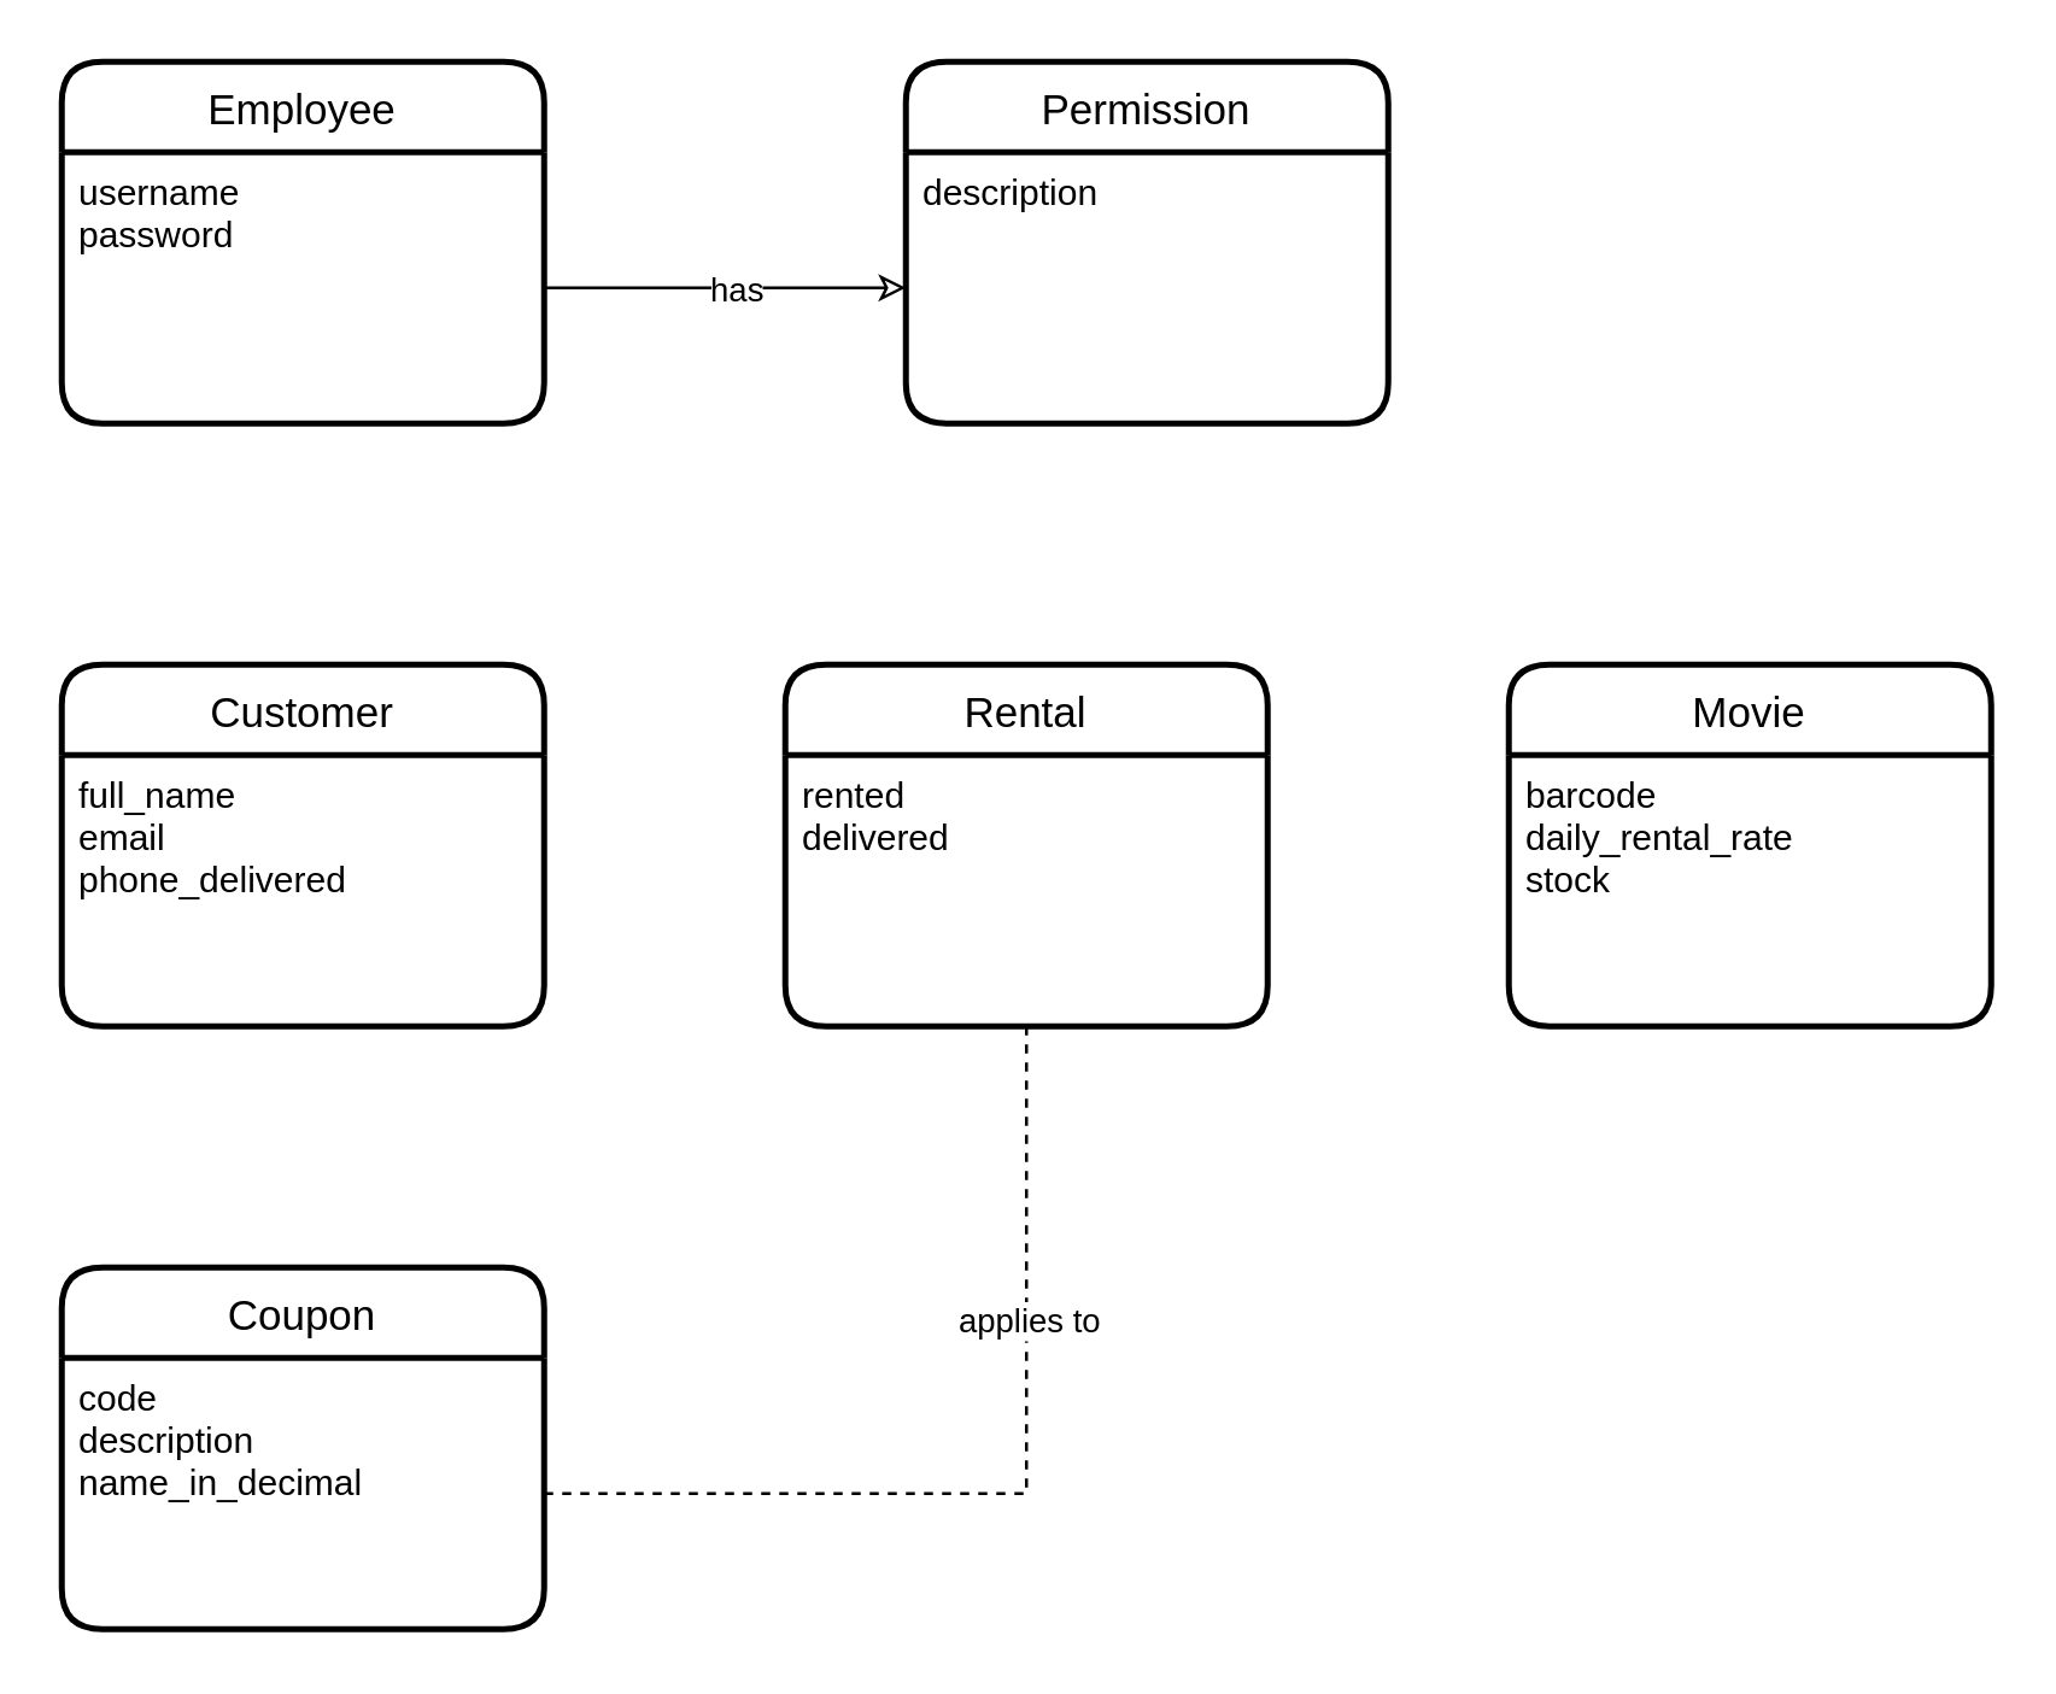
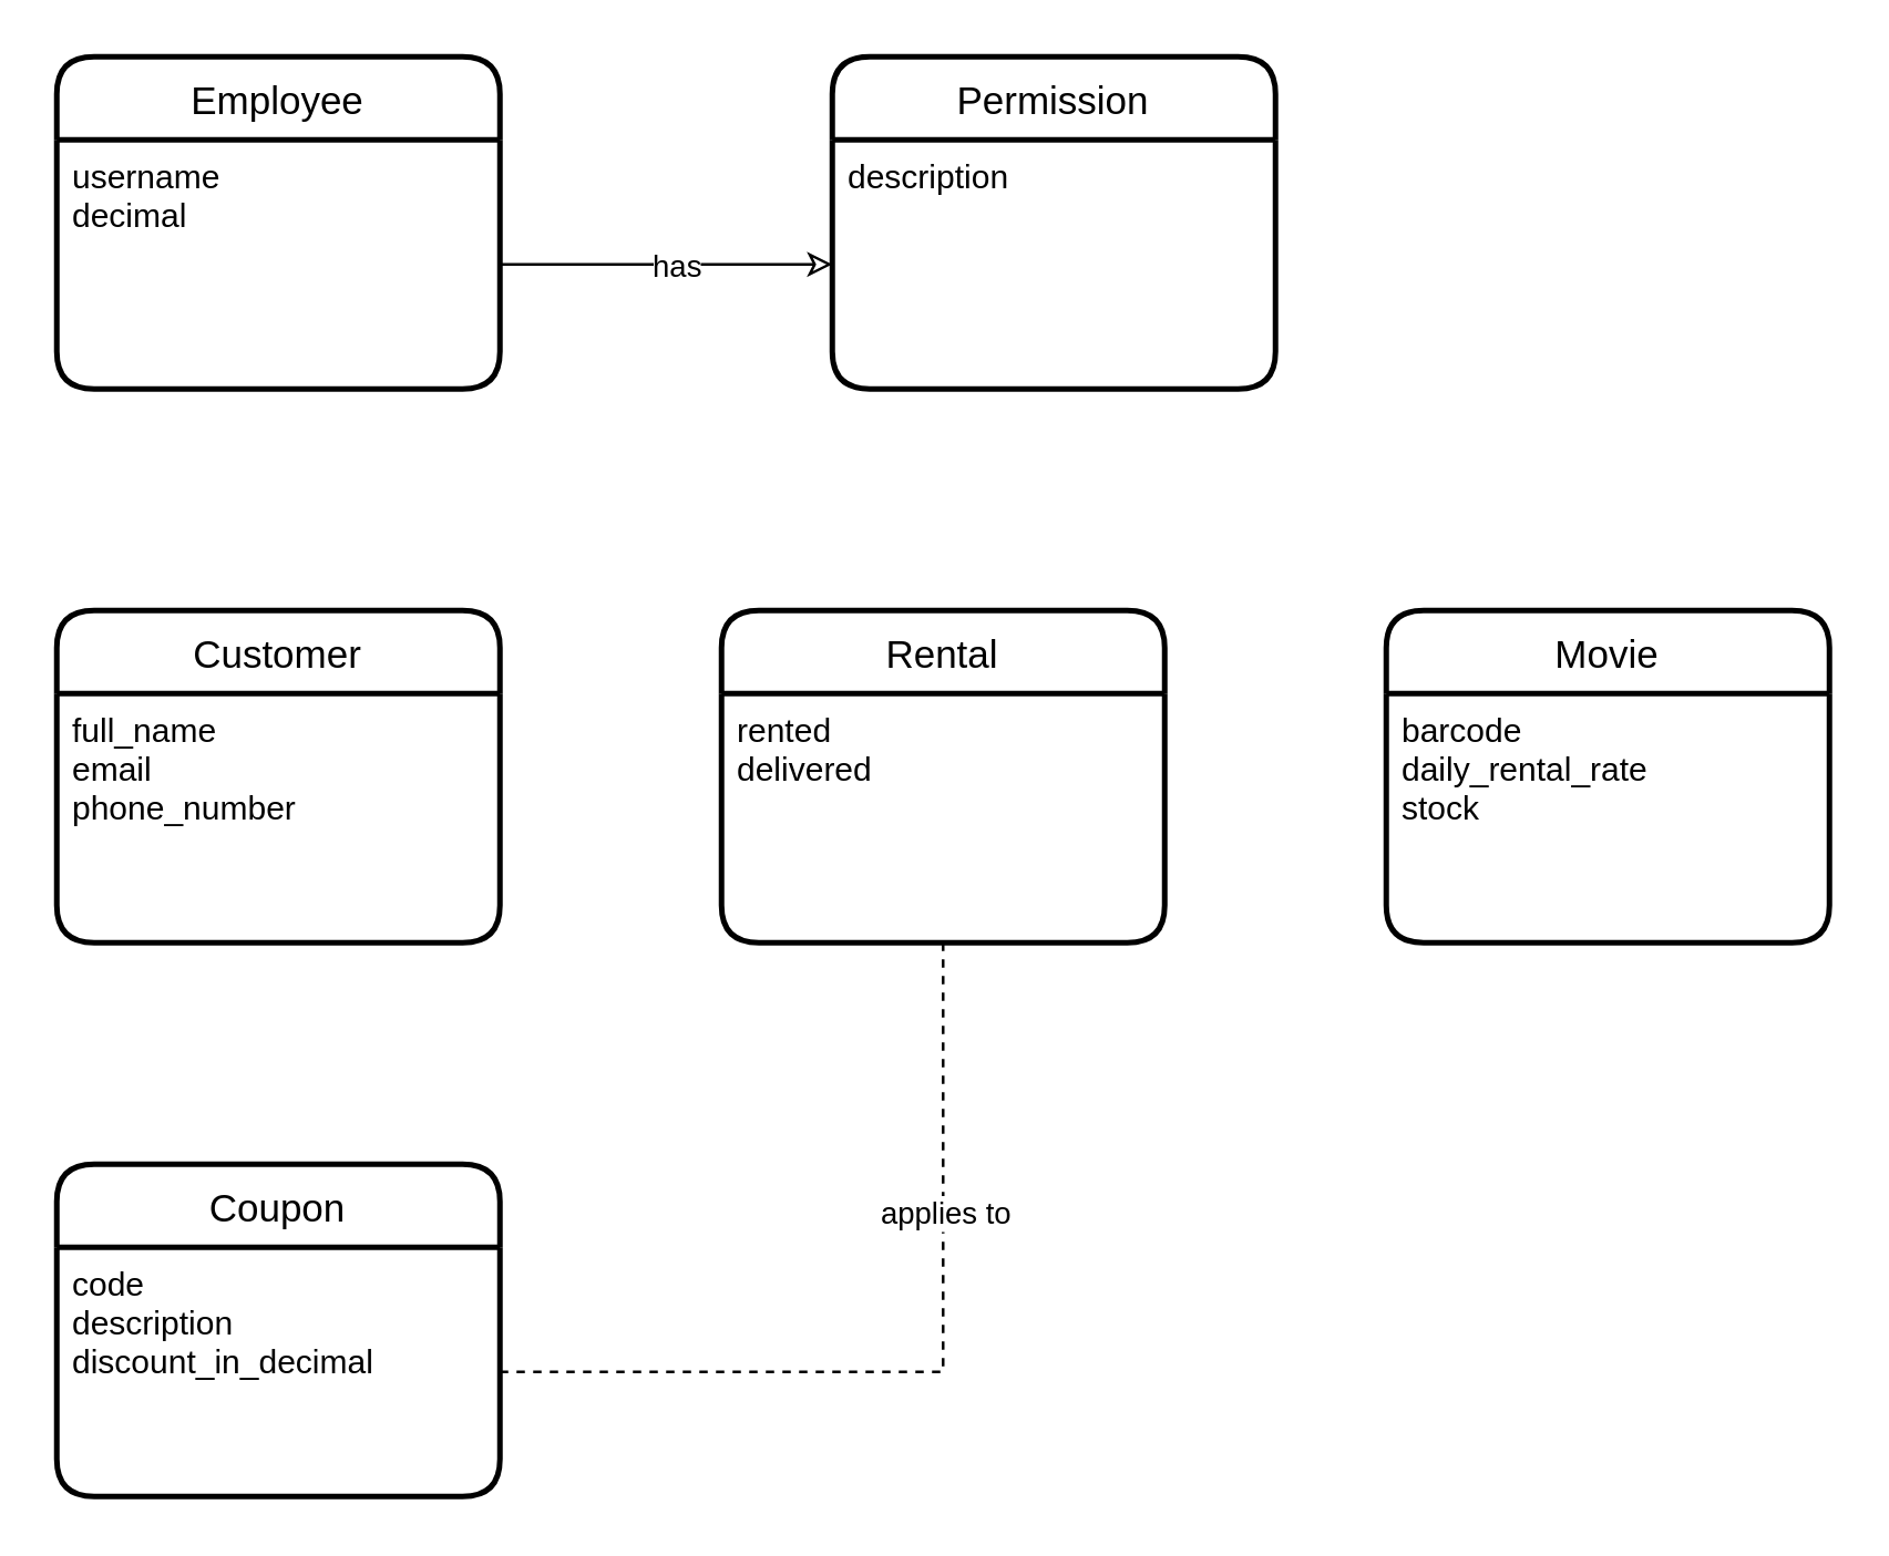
- <mxCell id="3" value="username&#10;password" style="align=left;strokeColor=none;fillColor=none;spacingLeft=4;fontSize=12;verticalAlign=top;resizable=0;rotatable=0;part=1;" vertex="1" parent="2"><mxGeometry y="30" width="160" height="90" as="geometry" /></mxCell>
+ <mxCell id="3" value="username&#10;decimal" style="align=left;strokeColor=none;fillColor=none;spacingLeft=4;fontSize=12;verticalAlign=top;resizable=0;rotatable=0;part=1;" vertex="1" parent="2"><mxGeometry y="30" width="160" height="90" as="geometry" /></mxCell>
- <mxCell id="9" value="full_name&#10;email&#10;phone_delivered" style="align=left;strokeColor=none;fillColor=none;spacingLeft=4;fontSize=12;verticalAlign=top;resizable=0;rotatable=0;part=1;" vertex="1" parent="8"><mxGeometry y="30" width="160" height="90" as="geometry" /></mxCell>
+ <mxCell id="9" value="full_name&#10;email&#10;phone_number" style="align=left;strokeColor=none;fillColor=none;spacingLeft=4;fontSize=12;verticalAlign=top;resizable=0;rotatable=0;part=1;" vertex="1" parent="8"><mxGeometry y="30" width="160" height="90" as="geometry" /></mxCell>
- <mxCell id="15" value="code&#10;description&#10;name_in_decimal" style="align=left;strokeColor=none;fillColor=none;spacingLeft=4;fontSize=12;verticalAlign=top;resizable=0;rotatable=0;part=1;" vertex="1" parent="14"><mxGeometry y="30" width="160" height="90" as="geometry" /></mxCell>
+ <mxCell id="15" value="code&#10;description&#10;discount_in_decimal" style="align=left;strokeColor=none;fillColor=none;spacingLeft=4;fontSize=12;verticalAlign=top;resizable=0;rotatable=0;part=1;" vertex="1" parent="14"><mxGeometry y="30" width="160" height="90" as="geometry" /></mxCell>
